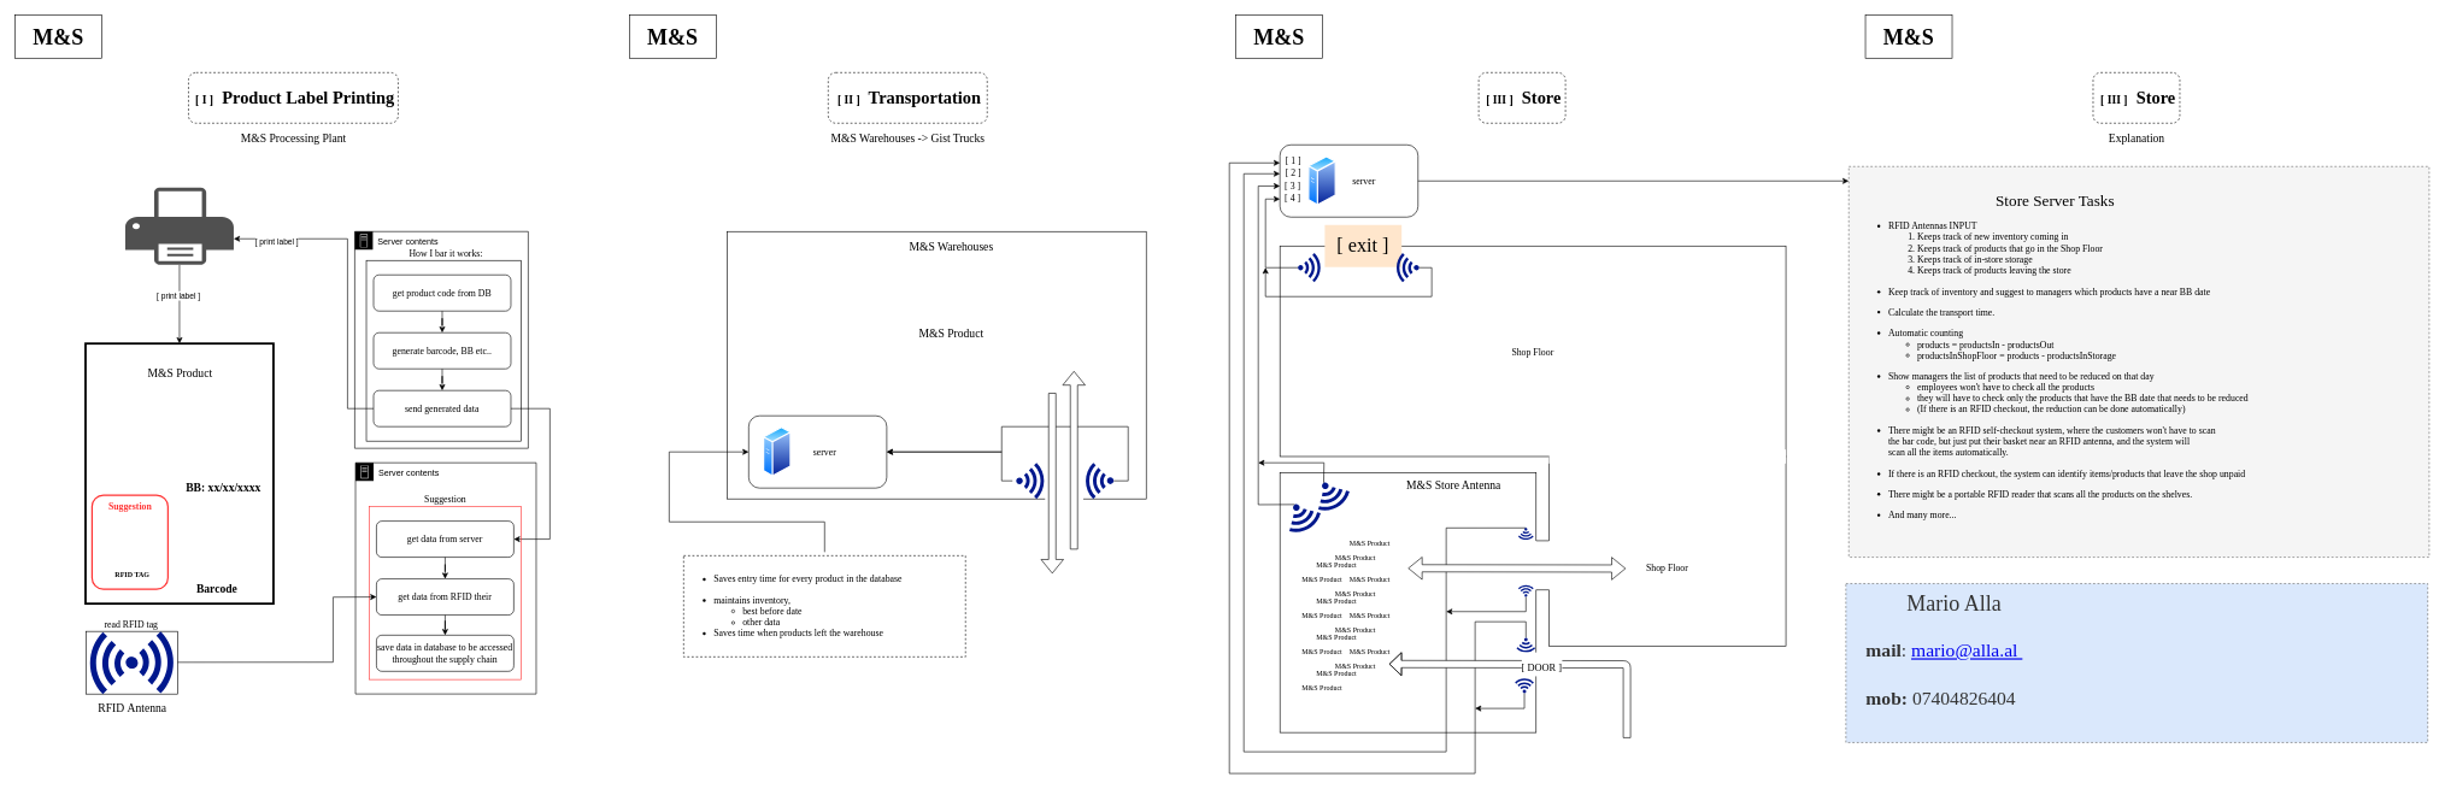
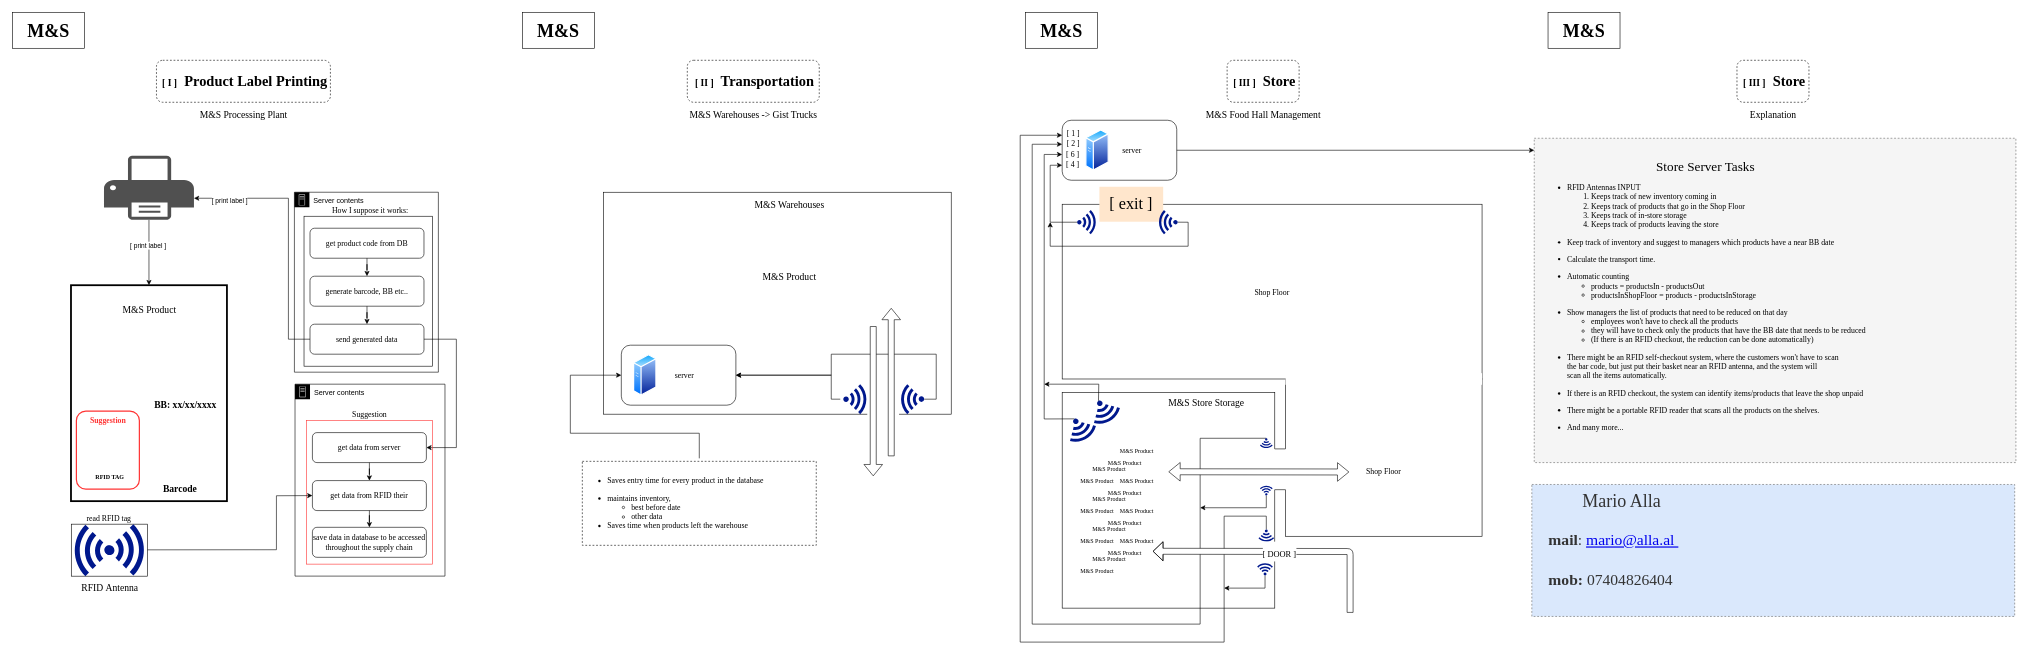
+ <mxCell id="155" value="M&amp;amp;S Food Hall Management" style="text;html=1;align=center;verticalAlign=middle;resizable=0;points=[];autosize=1;fontSize=16;fontFamily=Comic Sans MS;" parent="1" vertex="1"><mxGeometry x="2000" y="180" width="210" height="20" as="geometry" /></mxCell>
- <mxCell id="148" value="[ 3 ]&amp;nbsp;" style="text;html=1;align=center;verticalAlign=middle;resizable=0;points=[];autosize=1;fontSize=13;fontFamily=Comic Sans MS;" parent="1" vertex="1"><mxGeometry x="1769" y="246" width="40" height="20" as="geometry" /></mxCell>
+ <mxCell id="148" value="[ 6 ]&amp;nbsp;" style="text;html=1;align=center;verticalAlign=middle;resizable=0;points=[];autosize=1;fontSize=13;fontFamily=Comic Sans MS;" parent="1" vertex="1"><mxGeometry x="1769" y="246" width="40" height="20" as="geometry" /></mxCell>
- <mxCell id="37" value="How I bar it works:" style="text;html=1;align=center;verticalAlign=middle;resizable=0;points=[];autosize=1;fontSize=13;fontFamily=Comic Sans MS;" parent="1" vertex="1"><mxGeometry x="531" y="340" width="170" height="20" as="geometry" /></mxCell>
+ <mxCell id="37" value="How I suppose it works:" style="text;html=1;align=center;verticalAlign=middle;resizable=0;points=[];autosize=1;fontSize=13;fontFamily=Comic Sans MS;" parent="1" vertex="1"><mxGeometry x="531" y="340" width="170" height="20" as="geometry" /></mxCell>
- <mxCell id="78" value="M&amp;amp;S Store Antenna " style="text;html=1;align=center;verticalAlign=middle;resizable=0;points=[];autosize=1;fontSize=16;fontFamily=Comic Sans MS;" parent="1" vertex="1"><mxGeometry x="1920" y="661" width="180" height="20" as="geometry" /></mxCell>
+ <mxCell id="78" value="M&amp;amp;S Store Storage " style="text;html=1;align=center;verticalAlign=middle;resizable=0;points=[];autosize=1;fontSize=16;fontFamily=Comic Sans MS;" parent="1" vertex="1"><mxGeometry x="1920" y="661" width="180" height="20" as="geometry" /></mxCell>
- <mxCell id="77" value="&lt;div style=&quot;font-size: 13px&quot; align=&quot;left&quot;&gt;&lt;ul&gt;&lt;li&gt;&lt;font style=&quot;font-size: 13px&quot;&gt;Saves entry time for &lt;/font&gt;&lt;font style=&quot;font-size: 13px&quot;&gt;every product in the database &lt;/font&gt;&lt;br&gt;&lt;/li&gt;&lt;/ul&gt;&lt;ul&gt;&lt;li&gt;&lt;font style=&quot;font-size: 13px&quot;&gt;maintains inventory, &lt;br&gt;&lt;/font&gt;&lt;/li&gt;&lt;ul&gt;&lt;li&gt;&lt;font style=&quot;font-size: 13px&quot;&gt;best before date&lt;/font&gt;&lt;/li&gt;&lt;li&gt;&lt;font style=&quot;font-size: 13px&quot;&gt;other data&lt;/font&gt;&lt;/li&gt;&lt;/ul&gt;&lt;li&gt;&lt;font style=&quot;font-size: 13px&quot;&gt;Saves time when products left the warehouse&lt;br&gt;&lt;/font&gt;&lt;/li&gt;&lt;/ul&gt;&lt;/div&gt;" style="text;html=1;align=left;verticalAlign=middle;resizable=0;points=[];autosize=1;fontSize=16;fontFamily=Comic Sans MS;strokeColor=#000000;dashed=1;sketch=0;glass=0;" parent="1" vertex="1"><mxGeometry x="945" y="768.64" width="390" height="140" as="geometry" /></mxCell>
+ <mxCell id="77" value="&lt;div style=&quot;font-size: 13px&quot; align=&quot;left&quot;&gt;&lt;ul&gt;&lt;li&gt;&lt;font style=&quot;font-size: 13px&quot;&gt;Saves entry time for &lt;/font&gt;&lt;font style=&quot;font-size: 13px&quot;&gt;every product in the database &lt;/font&gt;&lt;br&gt;&lt;/li&gt;&lt;/ul&gt;&lt;ul&gt;&lt;li&gt;&lt;font style=&quot;font-size: 13px&quot;&gt;maintains inventory, &lt;br&gt;&lt;/font&gt;&lt;/li&gt;&lt;ul&gt;&lt;li&gt;&lt;font style=&quot;font-size: 13px&quot;&gt;best before date&lt;/font&gt;&lt;/li&gt;&lt;li&gt;&lt;font style=&quot;font-size: 13px&quot;&gt;other data&lt;/font&gt;&lt;/li&gt;&lt;/ul&gt;&lt;li&gt;&lt;font style=&quot;font-size: 13px&quot;&gt;Saves time when products left the warehouse&lt;br&gt;&lt;/font&gt;&lt;/li&gt;&lt;/ul&gt;&lt;/div&gt;" style="text;html=1;align=left;verticalAlign=middle;resizable=0;points=[];autosize=1;fontSize=16;fontFamily=Comic Sans MS;strokeColor=#000000;dashed=1;sketch=0;glass=0;" parent="1" vertex="1"><mxGeometry x="970" y="768.64" width="390" height="140" as="geometry" /></mxCell>
